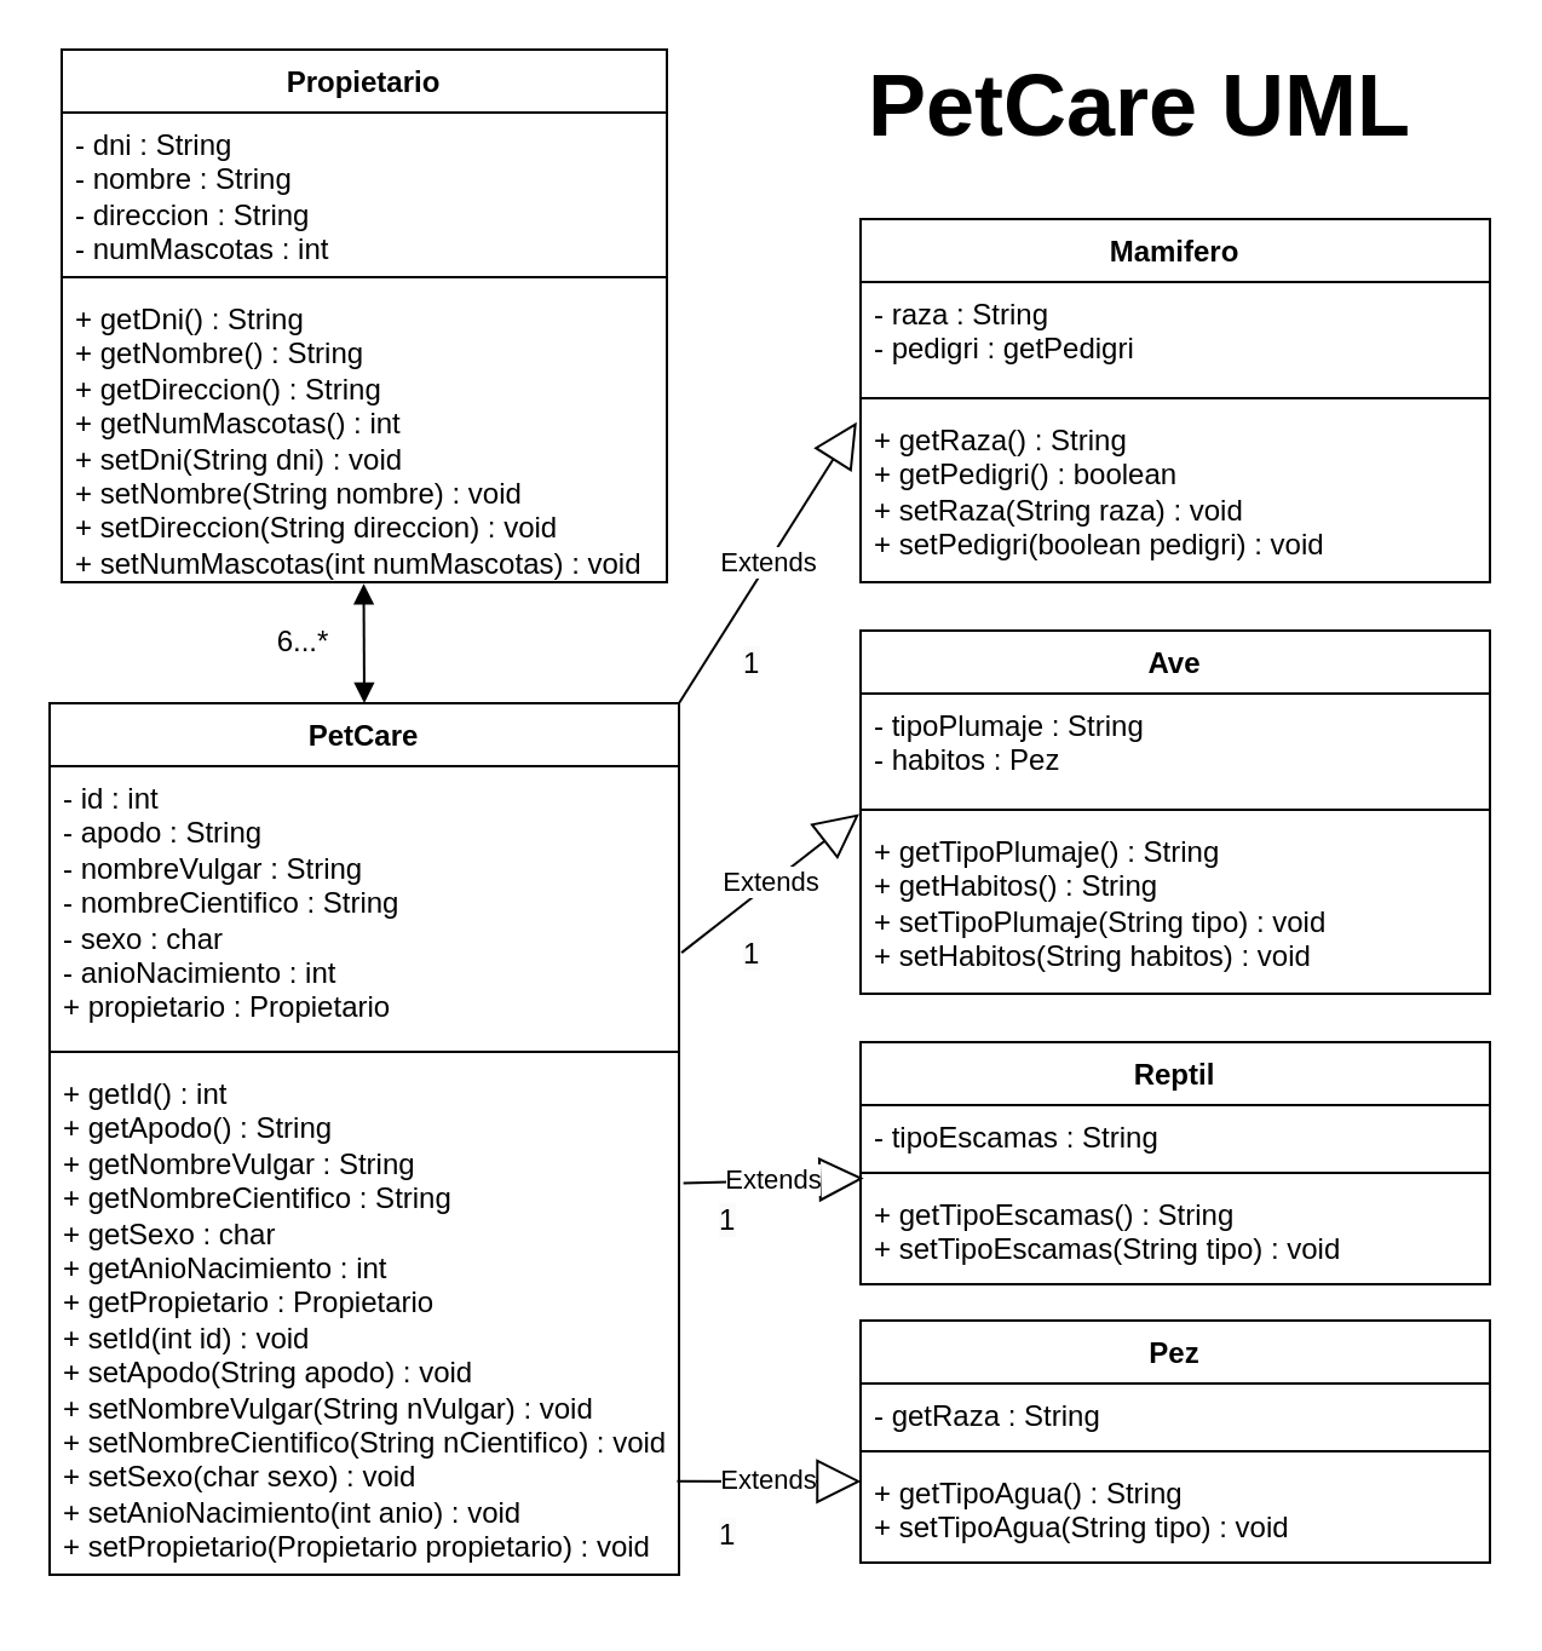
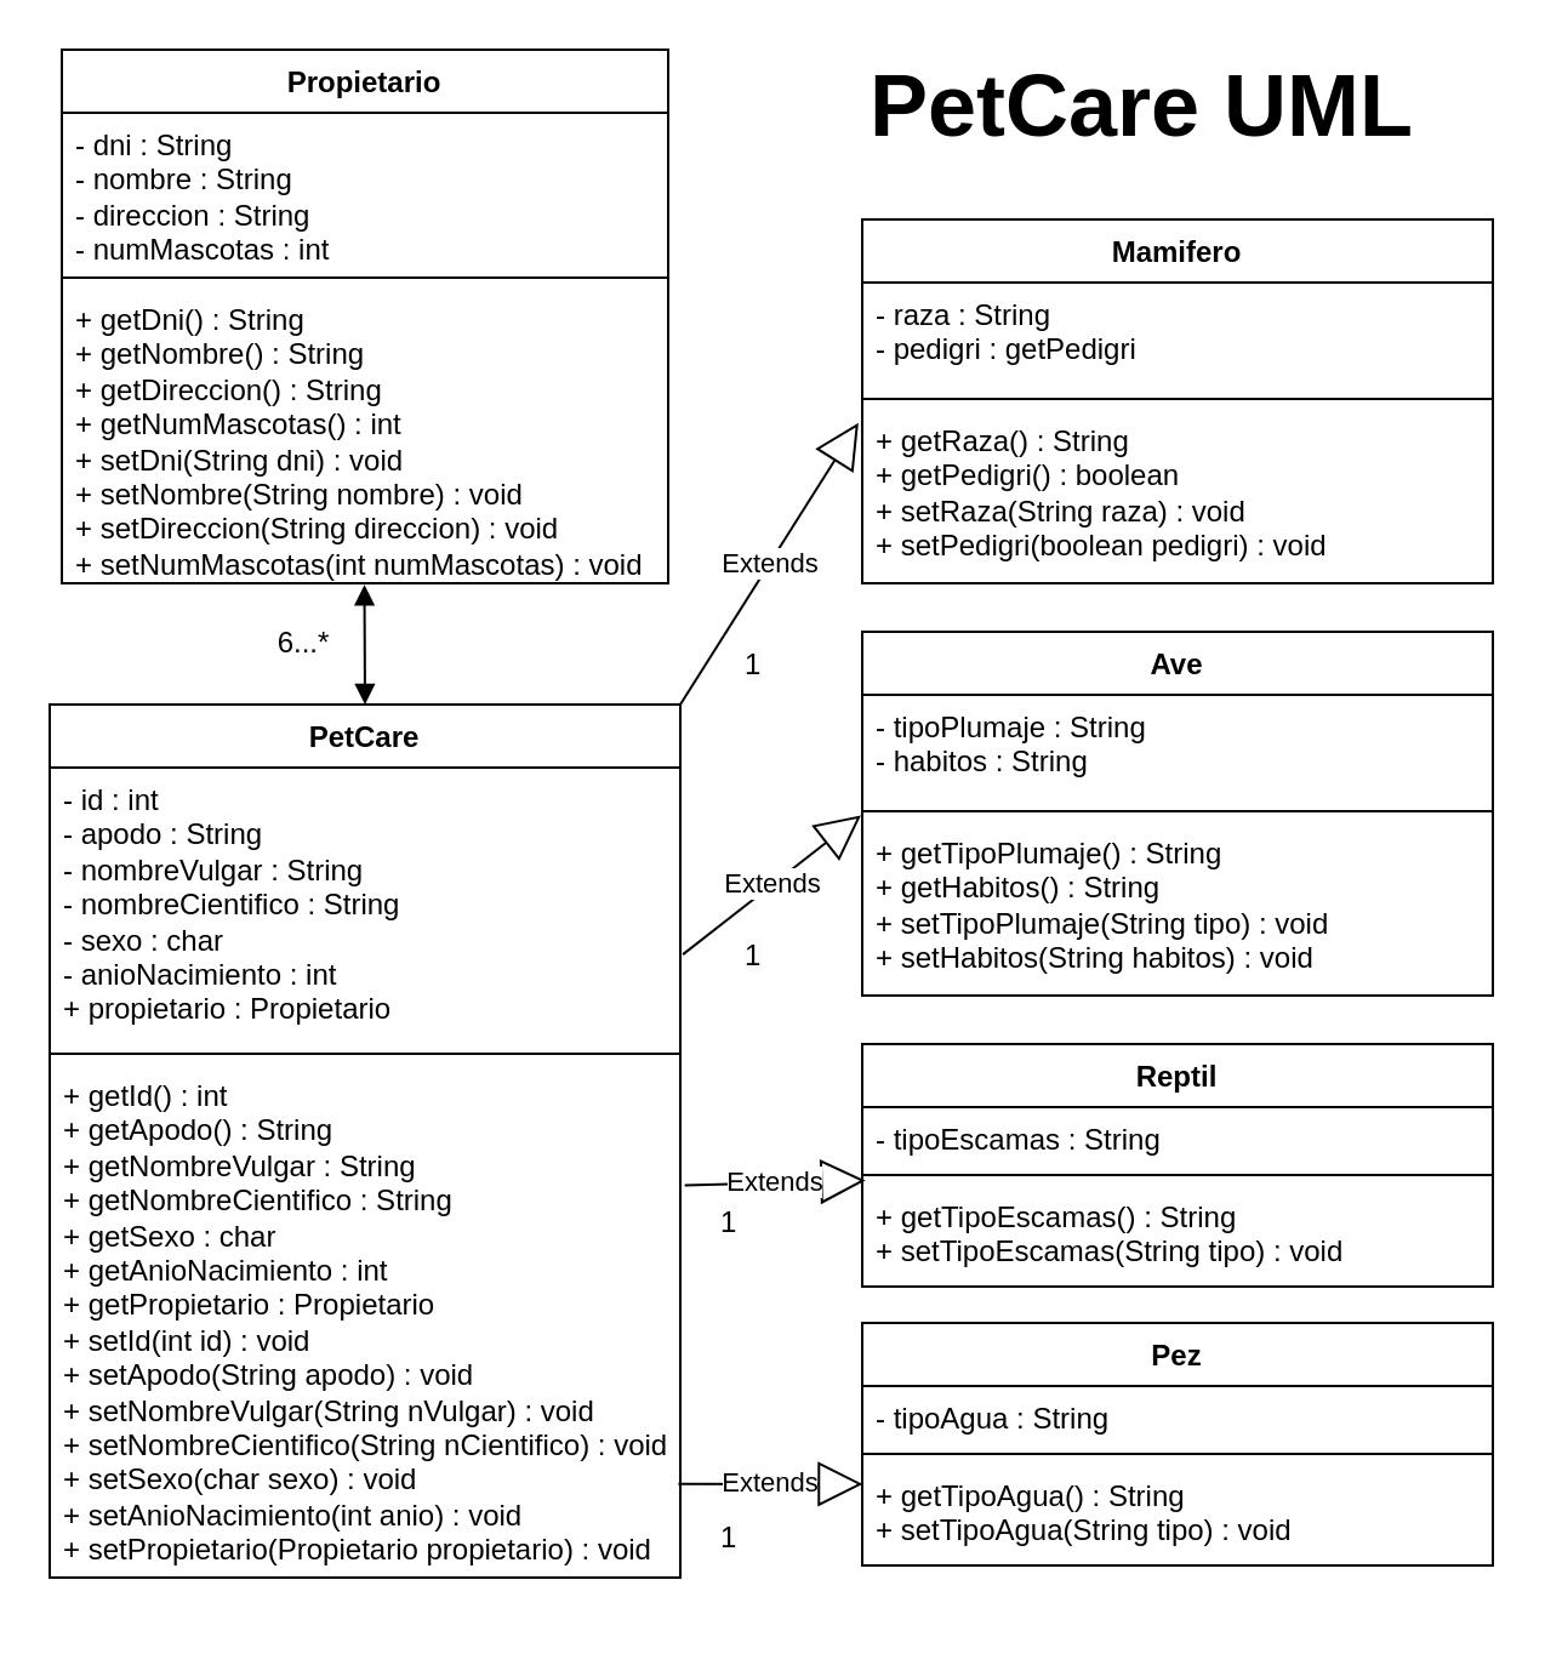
- <mxCell id="17" value="- tipoPlumaje : String&lt;div&gt;- habitos : Pez&lt;/div&gt;" style="text;strokeColor=none;fillColor=none;align=left;verticalAlign=top;spacingLeft=4;spacingRight=4;overflow=hidden;rotatable=0;points=[[0,0.5],[1,0.5]];portConstraint=eastwest;whiteSpace=wrap;html=1;" vertex="1" parent="16"><mxGeometry y="26" width="260" height="44" as="geometry" /></mxCell>
+ <mxCell id="17" value="- tipoPlumaje : String&lt;div&gt;- habitos : String&lt;/div&gt;" style="text;strokeColor=none;fillColor=none;align=left;verticalAlign=top;spacingLeft=4;spacingRight=4;overflow=hidden;rotatable=0;points=[[0,0.5],[1,0.5]];portConstraint=eastwest;whiteSpace=wrap;html=1;" vertex="1" parent="16"><mxGeometry y="26" width="260" height="44" as="geometry" /></mxCell>
- <mxCell id="25" value="- getRaza : String" style="text;strokeColor=none;fillColor=none;align=left;verticalAlign=top;spacingLeft=4;spacingRight=4;overflow=hidden;rotatable=0;points=[[0,0.5],[1,0.5]];portConstraint=eastwest;whiteSpace=wrap;html=1;" vertex="1" parent="24"><mxGeometry y="26" width="260" height="24" as="geometry" /></mxCell>
+ <mxCell id="25" value="- tipoAgua : String" style="text;strokeColor=none;fillColor=none;align=left;verticalAlign=top;spacingLeft=4;spacingRight=4;overflow=hidden;rotatable=0;points=[[0,0.5],[1,0.5]];portConstraint=eastwest;whiteSpace=wrap;html=1;" vertex="1" parent="24"><mxGeometry y="26" width="260" height="24" as="geometry" /></mxCell>
